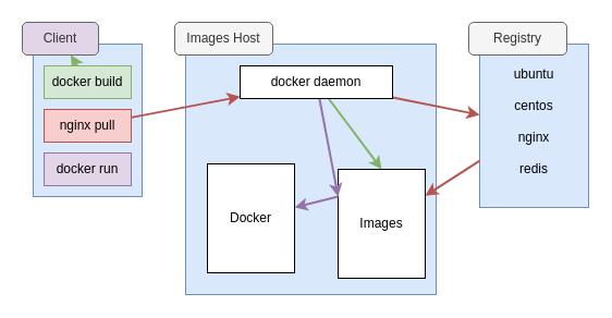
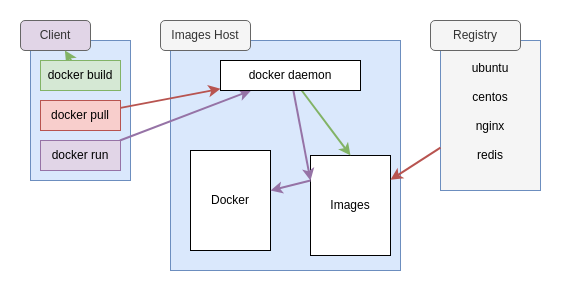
- <mxCell id="16" value="" style="endArrow=classic;html=1;strokeWidth=2;fillColor=#f8cecc;strokeColor=#b85450;" edge="1" parent="1" source="21" target="8"><mxGeometry width="50" height="50" relative="1" as="geometry"><mxPoint x="37.5" y="120" as="sourcePoint" /><mxPoint x="187.5" y="60" as="targetPoint" /></mxGeometry></mxCell>
- <mxCell id="12" value="nginx pull" style="rounded=0;whiteSpace=wrap;html=1;fillColor=#f8cecc;strokeColor=#b85450;" vertex="1" parent="1"><mxGeometry x="40" y="100" width="80" height="30" as="geometry" /></mxCell>
+ <mxCell id="12" value="docker pull" style="rounded=0;whiteSpace=wrap;html=1;fillColor=#f8cecc;strokeColor=#b85450;" vertex="1" parent="1"><mxGeometry x="40" y="100" width="80" height="30" as="geometry" /></mxCell>
- <mxCell id="8" value="&lt;br&gt;ubuntu&lt;br&gt;&lt;br&gt;centos&lt;br&gt;&lt;br&gt;nginx&lt;br&gt;&lt;br&gt;redis" style="rounded=0;whiteSpace=wrap;html=1;fillColor=#dae8fc;strokeColor=#6c8ebf;verticalAlign=top;" vertex="1" parent="1"><mxGeometry x="440" y="40" width="100" height="150" as="geometry" /></mxCell>
+ <mxCell id="8" value="&lt;br&gt;ubuntu&lt;br&gt;&lt;br&gt;centos&lt;br&gt;&lt;br&gt;nginx&lt;br&gt;&lt;br&gt;redis" style="rounded=0;whiteSpace=wrap;html=1;fillColor=#f5f5f5;strokeColor=#6c8ebf;verticalAlign=top;" vertex="1" parent="1"><mxGeometry x="440" y="40" width="100" height="150" as="geometry" /></mxCell>
+ <mxCell id="18" value="" style="endArrow=classic;html=1;strokeWidth=2;fillColor=#e1d5e7;strokeColor=#9673a6;" edge="1" parent="1" source="13" target="21"><mxGeometry width="50" height="50" relative="1" as="geometry"><mxPoint x="37.5" y="120" as="sourcePoint" /><mxPoint x="187.5" y="60" as="targetPoint" /></mxGeometry></mxCell>
